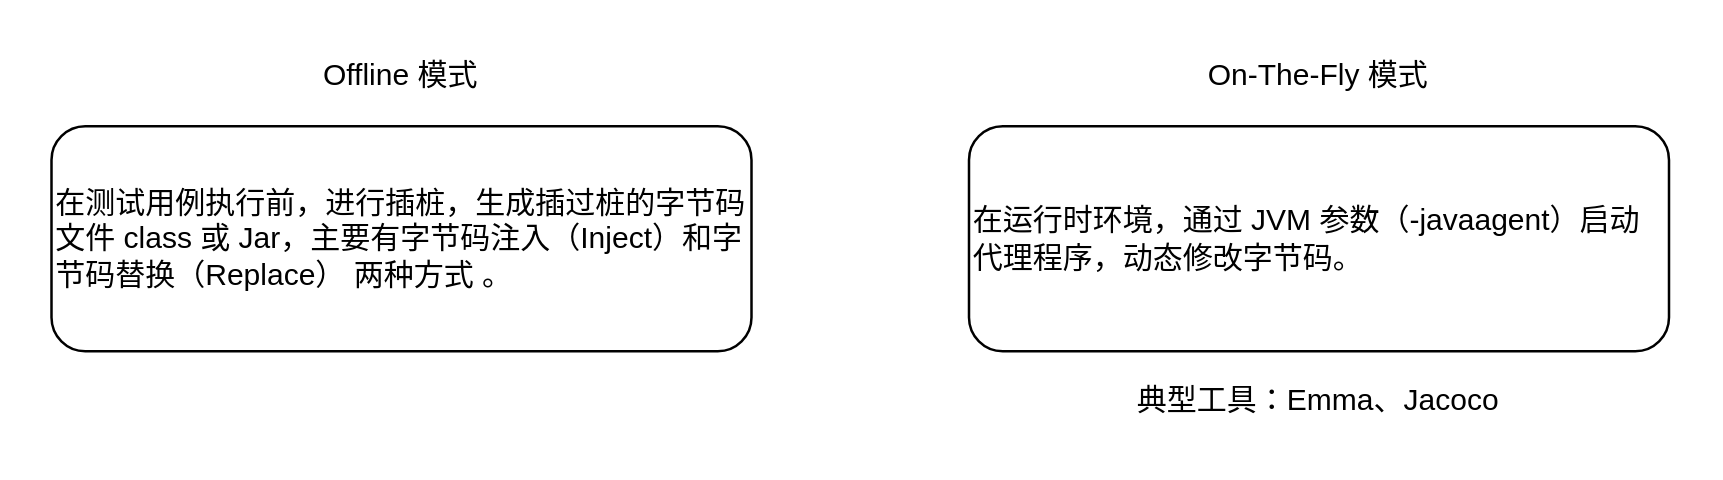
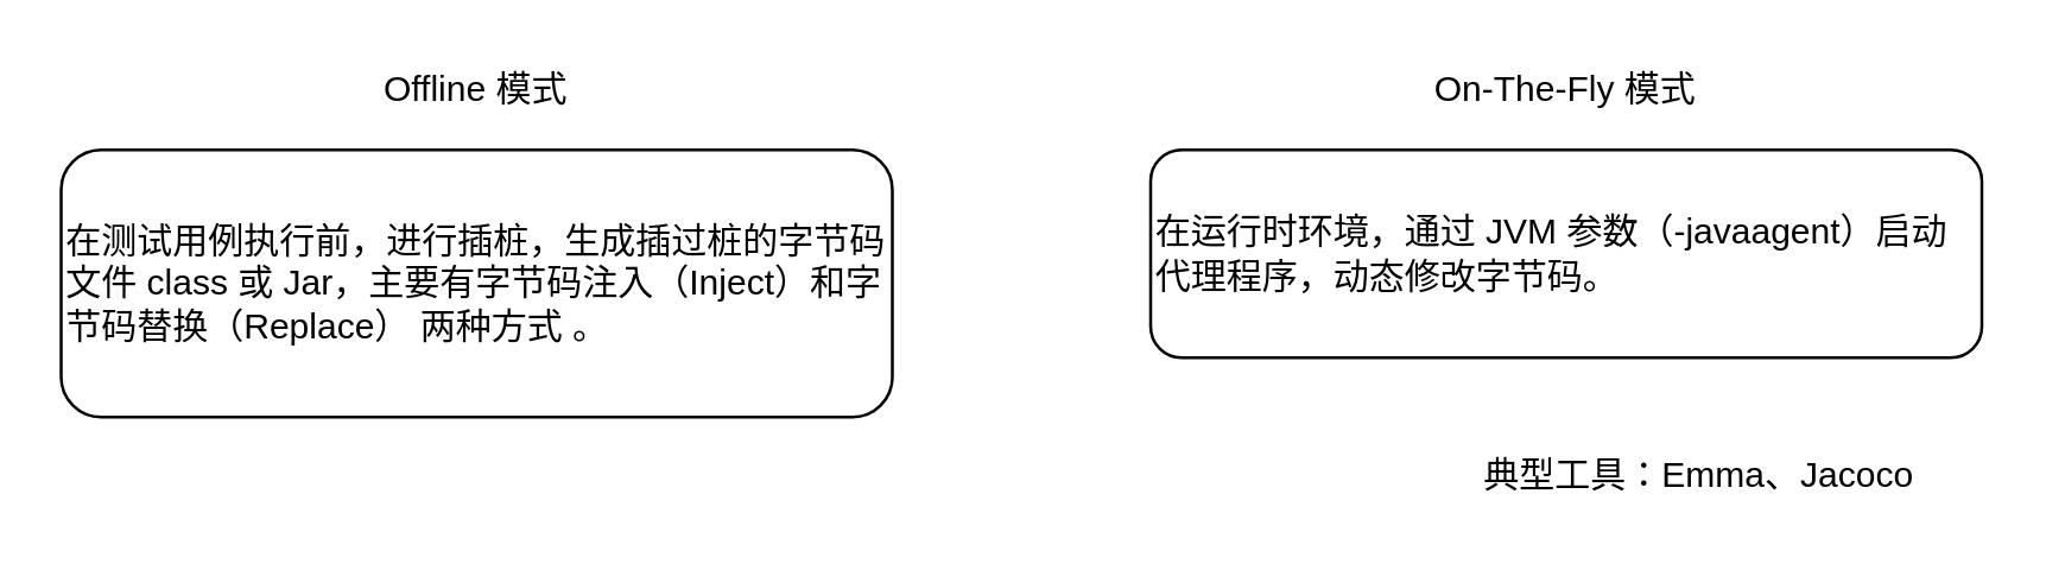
- <mxCell id="5" value="在运行时环境，通过 JVM 参数（-javaagent）启动代理程序，动态修改字节码。" style="rounded=1;whiteSpace=wrap;html=1;align=left;" vertex="1" parent="1"><mxGeometry x="387" y="50" width="280" height="90" as="geometry" /></mxCell>
+ <mxCell id="5" value="在运行时环境，通过 JVM 参数（-javaagent）启动代理程序，动态修改字节码。" style="rounded=1;whiteSpace=wrap;html=1;align=left;" vertex="1" parent="1"><mxGeometry x="387" y="50" width="280" height="70" as="geometry" /></mxCell>
- <mxCell id="6" value="&lt;div style=&quot;text-align: left&quot;&gt;&lt;span&gt;典型工具：Emma、Jacoco&lt;/span&gt;&lt;/div&gt;" style="text;html=1;strokeColor=none;fillColor=none;align=center;verticalAlign=middle;whiteSpace=wrap;rounded=0;" vertex="1" parent="1"><mxGeometry x="427" y="150" width="200" height="20" as="geometry" /></mxCell>
+ <mxCell id="6" value="&lt;div style=&quot;text-align: left&quot;&gt;&lt;span&gt;典型工具：Emma、Jacoco&lt;/span&gt;&lt;/div&gt;" style="text;html=1;strokeColor=none;fillColor=none;align=center;verticalAlign=middle;whiteSpace=wrap;rounded=0;" vertex="1" parent="1"><mxGeometry x="472" y="150" width="200" height="20" as="geometry" /></mxCell>
